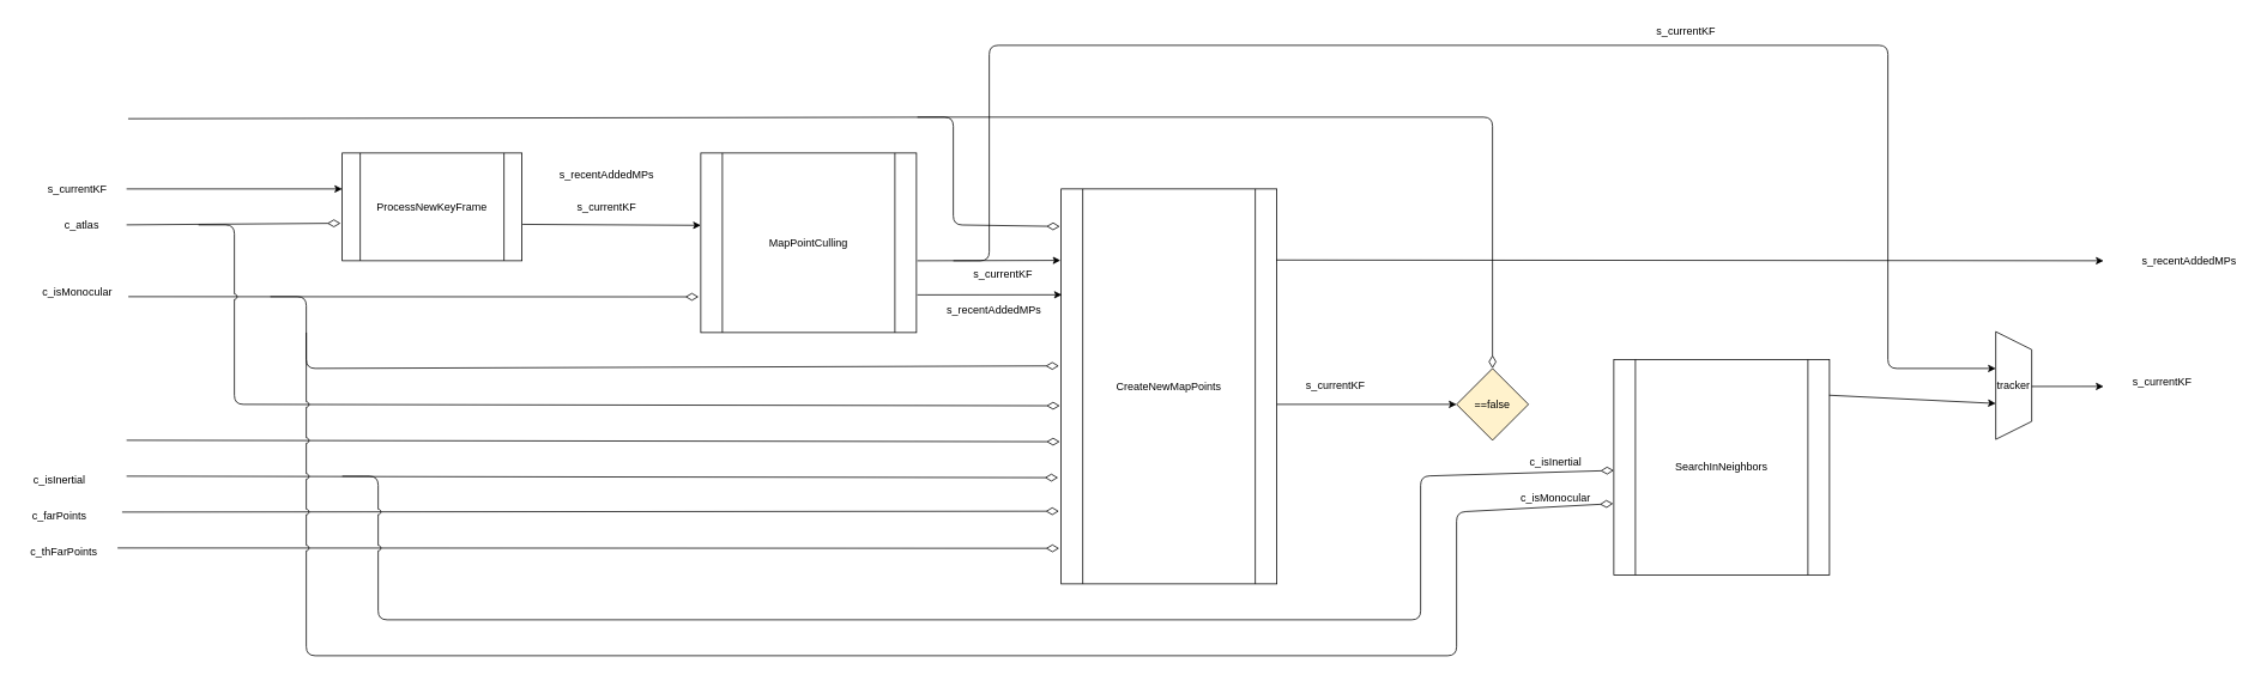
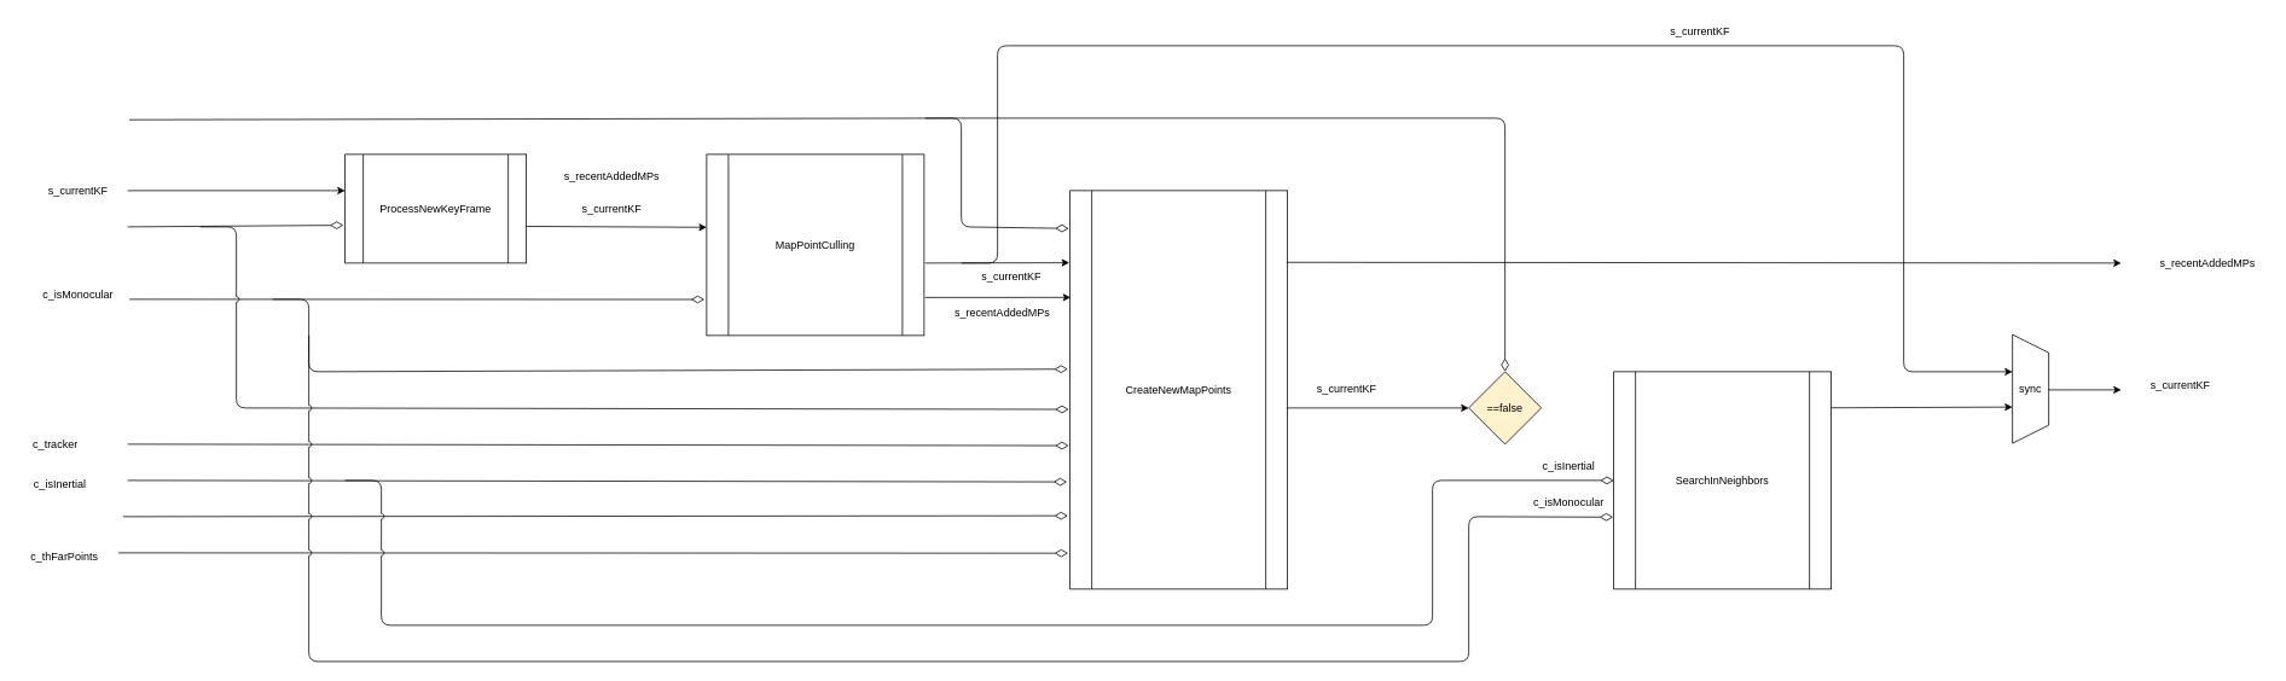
- <mxCell id="4" value="c_atlas" style="text;html=1;align=center;verticalAlign=middle;resizable=0;points=[];autosize=1;strokeColor=none;fillColor=none;" vertex="1" parent="1"><mxGeometry x="60" y="235" width="60" height="30" as="geometry" /></mxCell>
- <mxCell id="40" value="tracker" style="shape=trapezoid;perimeter=trapezoidPerimeter;whiteSpace=wrap;html=1;fixedSize=1;direction=south;" vertex="1" parent="1"><mxGeometry x="2220" y="369" width="40" height="120" as="geometry" /></mxCell>
+ <mxCell id="40" value="sync" style="shape=trapezoid;perimeter=trapezoidPerimeter;whiteSpace=wrap;html=1;fixedSize=1;direction=south;" vertex="1" parent="1"><mxGeometry x="2220" y="369" width="40" height="120" as="geometry" /></mxCell>
+ <mxCell id="18" value="c_tracker" style="text;html=1;align=center;verticalAlign=middle;resizable=0;points=[];autosize=1;strokeColor=none;fillColor=none;" vertex="1" parent="1"><mxGeometry x="25" y="475" width="70" height="30" as="geometry" /></mxCell>
- <mxCell id="25" value="SearchInNeighbors" style="shape=process;whiteSpace=wrap;html=1;backgroundOutline=1;" vertex="1" parent="1"><mxGeometry x="1795" y="400" width="240" height="240" as="geometry" /></mxCell>
+ <mxCell id="25" value="SearchInNeighbors" style="shape=process;whiteSpace=wrap;html=1;backgroundOutline=1;" vertex="1" parent="1"><mxGeometry x="1780" y="410" width="240" height="240" as="geometry" /></mxCell>
- <mxCell id="20" value="c_farPoints" style="text;html=1;align=center;verticalAlign=middle;resizable=0;points=[];autosize=1;strokeColor=none;fillColor=none;" vertex="1" parent="1"><mxGeometry x="25" y="560" width="80" height="30" as="geometry" /></mxCell>
